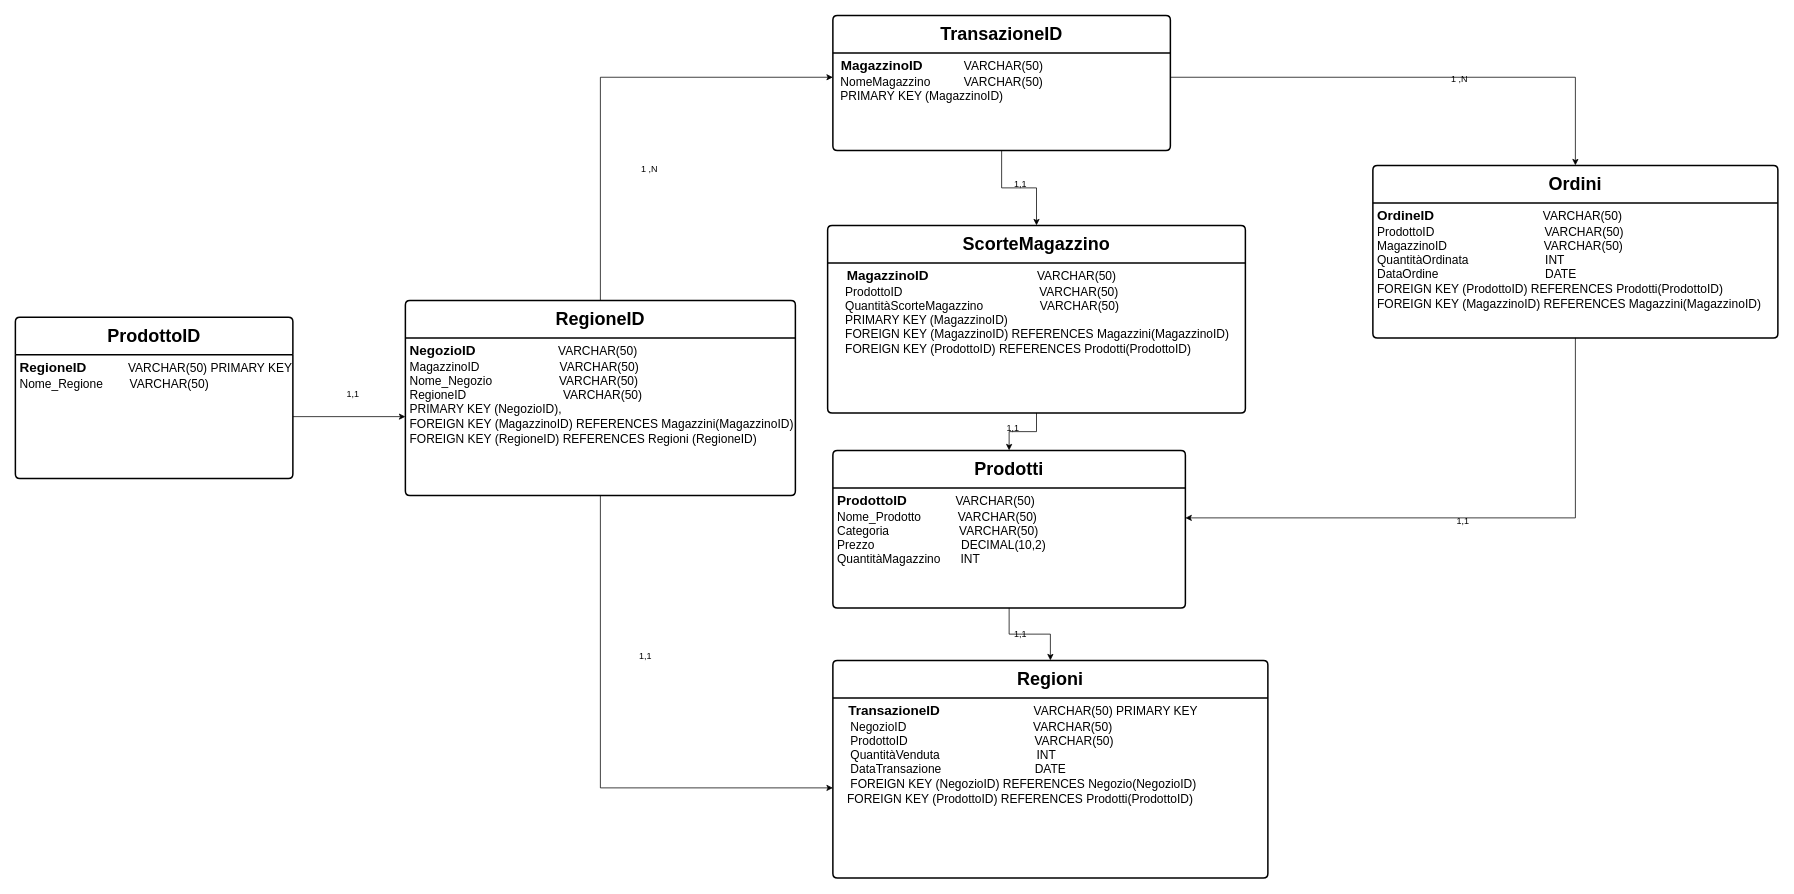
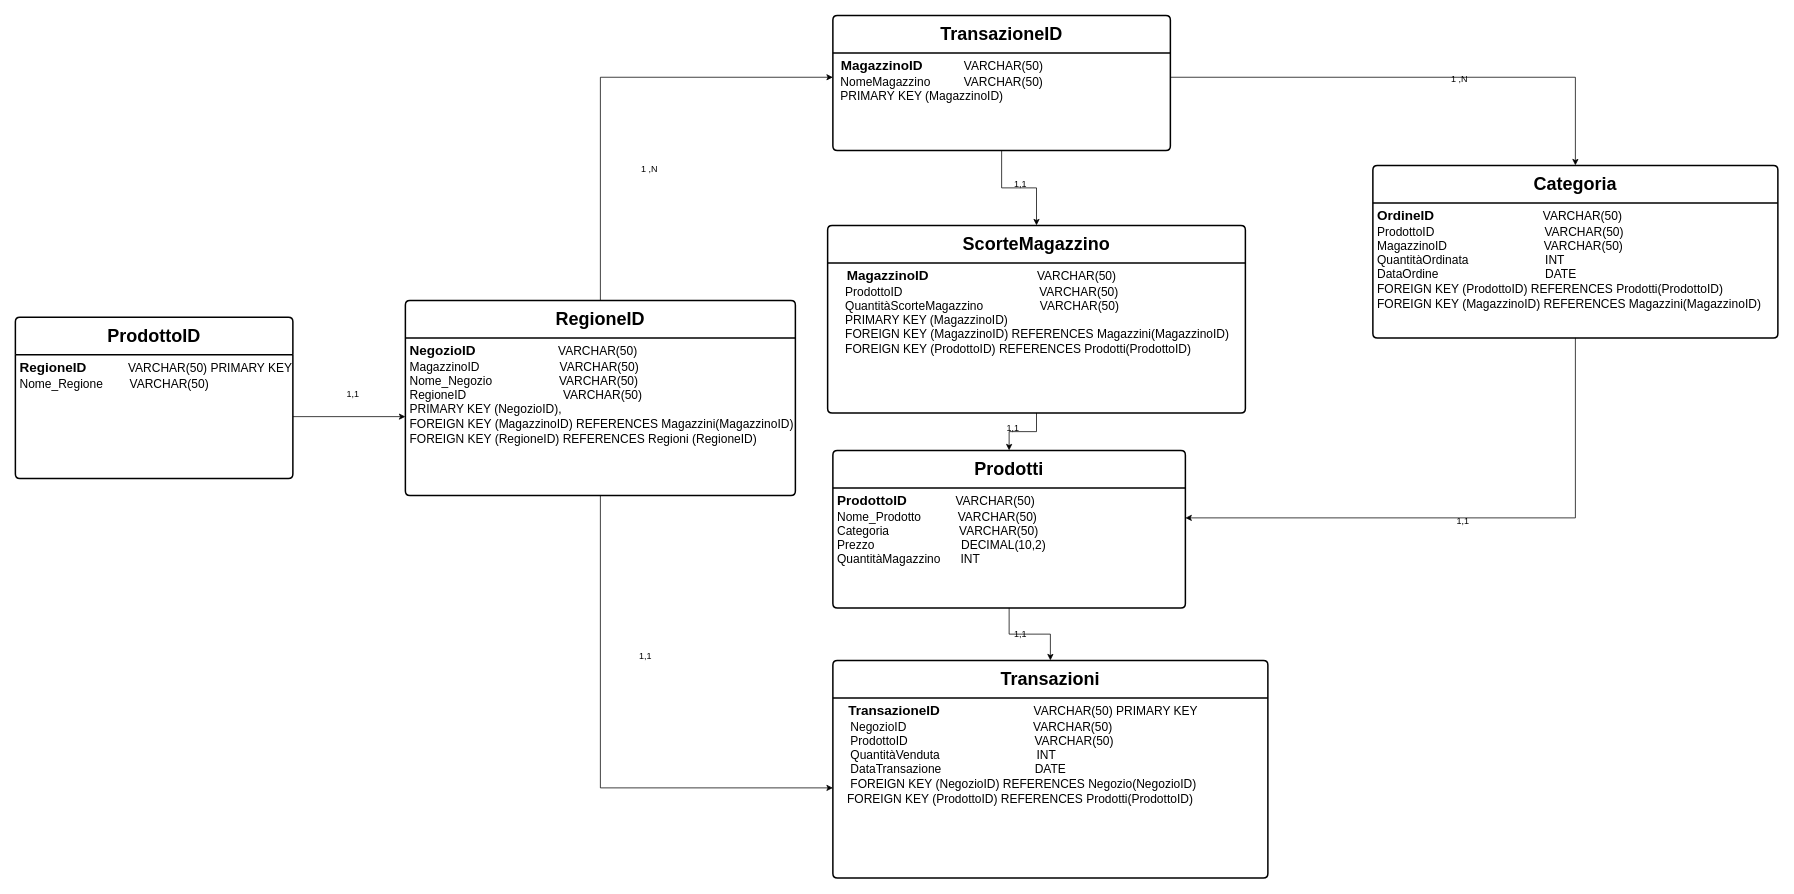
- <mxCell id="5" value="&lt;b&gt;&lt;font style=&quot;font-size: 24px;&quot;&gt;Ordini&lt;/font&gt;&lt;/b&gt;" style="swimlane;childLayout=stackLayout;horizontal=1;startSize=50;horizontalStack=0;rounded=1;fontSize=14;fontStyle=0;strokeWidth=2;resizeParent=0;resizeLast=1;shadow=0;dashed=0;align=center;arcSize=4;whiteSpace=wrap;html=1;" parent="1" vertex="1"><mxGeometry x="1830" y="220" width="540" height="230" as="geometry" /></mxCell>
+ <mxCell id="5" value="&lt;b&gt;&lt;font style=&quot;font-size: 24px;&quot;&gt;Categoria&lt;/font&gt;&lt;/b&gt;" style="swimlane;childLayout=stackLayout;horizontal=1;startSize=50;horizontalStack=0;rounded=1;fontSize=14;fontStyle=0;strokeWidth=2;resizeParent=0;resizeLast=1;shadow=0;dashed=0;align=center;arcSize=4;whiteSpace=wrap;html=1;" parent="1" vertex="1"><mxGeometry x="1830" y="220" width="540" height="230" as="geometry" /></mxCell>
- <mxCell id="16" value="&lt;b&gt;&lt;font style=&quot;font-size: 24px;&quot;&gt;Regioni&lt;/font&gt;&lt;/b&gt;" style="swimlane;childLayout=stackLayout;horizontal=1;startSize=50;horizontalStack=0;rounded=1;fontSize=14;fontStyle=0;strokeWidth=2;resizeParent=0;resizeLast=1;shadow=0;dashed=0;align=center;arcSize=4;whiteSpace=wrap;html=1;" parent="1" vertex="1"><mxGeometry x="1110" y="880" width="580" height="290" as="geometry" /></mxCell>
+ <mxCell id="16" value="&lt;b&gt;&lt;font style=&quot;font-size: 24px;&quot;&gt;Transazioni&lt;/font&gt;&lt;/b&gt;" style="swimlane;childLayout=stackLayout;horizontal=1;startSize=50;horizontalStack=0;rounded=1;fontSize=14;fontStyle=0;strokeWidth=2;resizeParent=0;resizeLast=1;shadow=0;dashed=0;align=center;arcSize=4;whiteSpace=wrap;html=1;" parent="1" vertex="1"><mxGeometry x="1110" y="880" width="580" height="290" as="geometry" /></mxCell>
